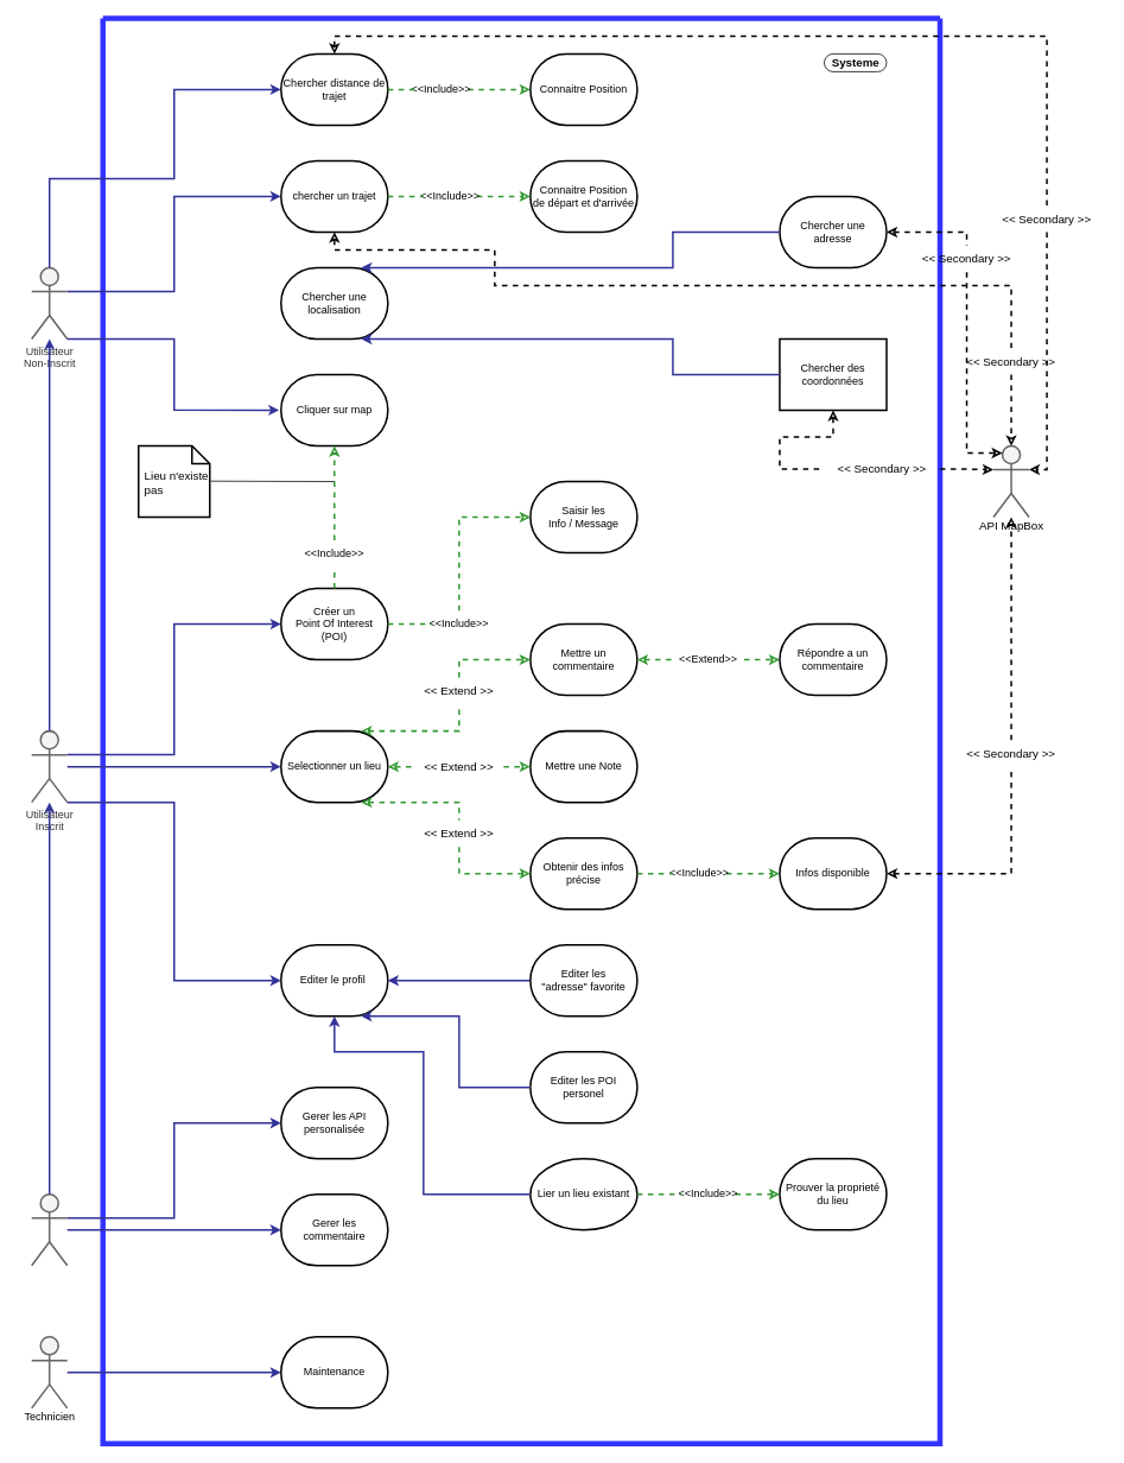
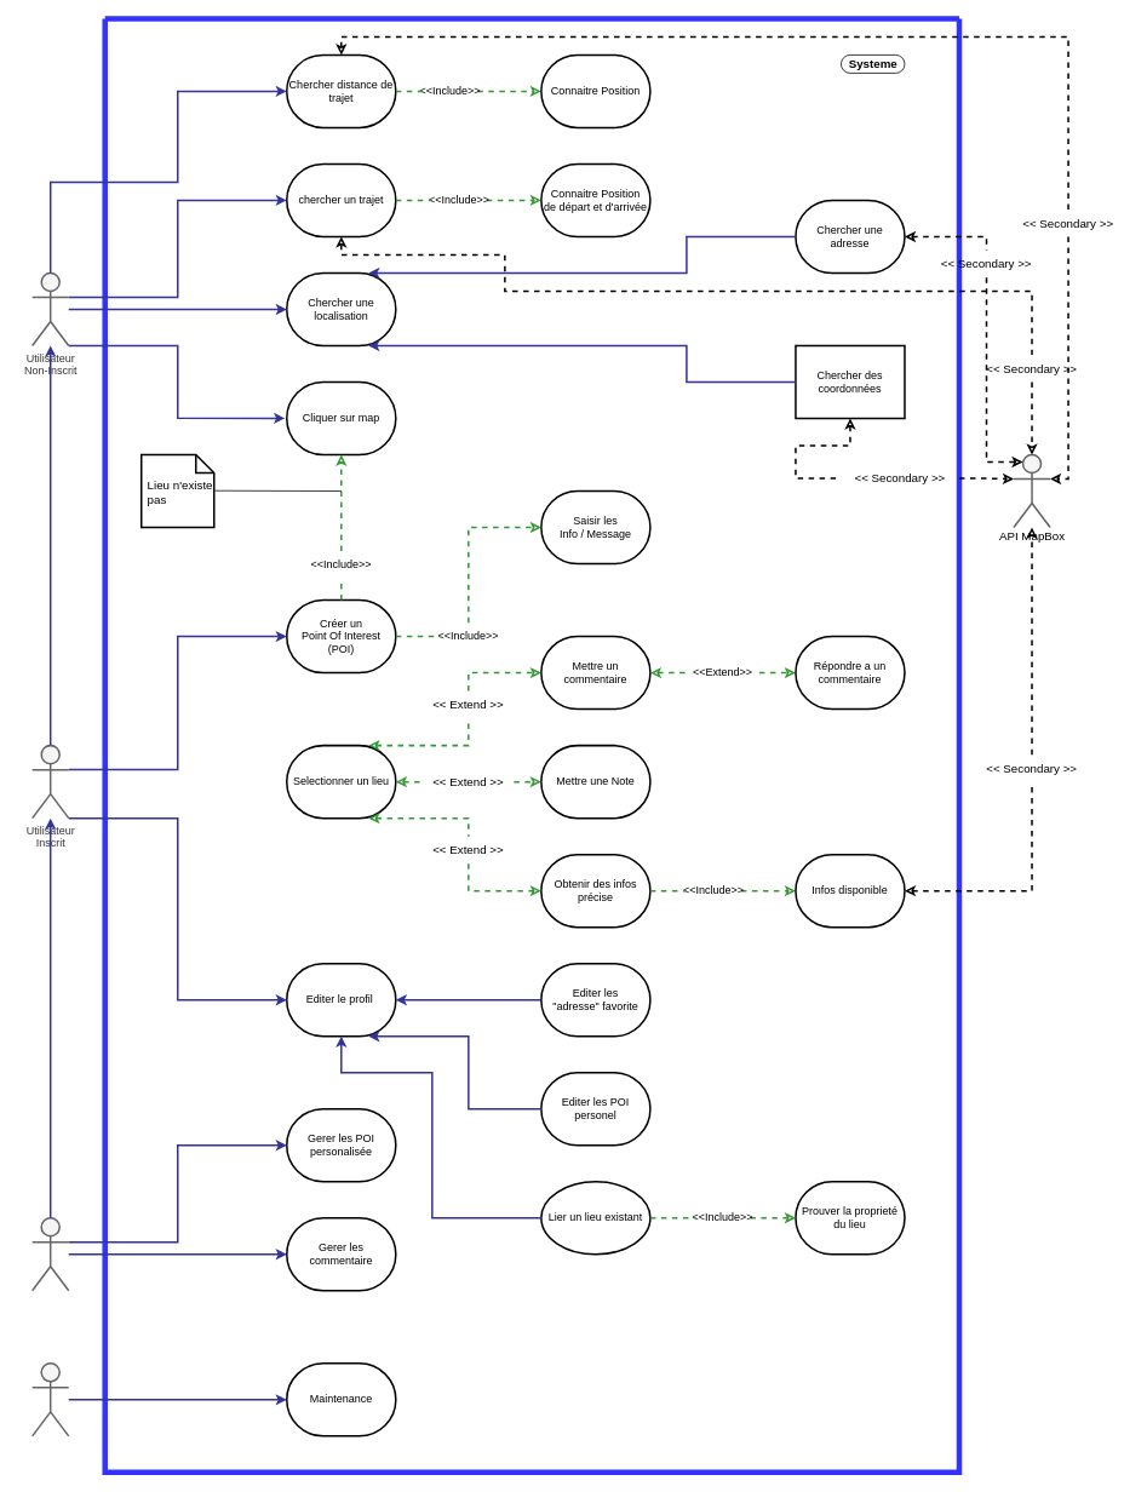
+ <mxCell id="21" value="" style="rounded=0;orthogonalLoop=1;jettySize=auto;html=1;strokeWidth=2;startArrow=none;endArrow=classic;edgeStyle=orthogonalEdgeStyle;startFill=0;endFill=1;fillColor=#dae8fc;strokeColor=#333399;entryX=0;entryY=0.5;entryDx=0;entryDy=0;" parent="1" source="18" target="14" edge="1"><mxGeometry relative="1" as="geometry"><mxPoint x="85" y="350" as="sourcePoint" /><mxPoint x="765" y="550" as="targetPoint" /><Array as="points" /></mxGeometry></mxCell>
- <mxCell id="51" value="" style="rounded=0;orthogonalLoop=1;jettySize=auto;html=1;strokeWidth=2;startArrow=none;endArrow=classic;edgeStyle=orthogonalEdgeStyle;startFill=0;endFill=1;fillColor=#dae8fc;strokeColor=#333399;sketch=0;entryX=0;entryY=0.5;entryDx=0;entryDy=0;" parent="1" source="19" target="6" edge="1"><mxGeometry relative="1" as="geometry"><mxPoint x="155" y="861" as="sourcePoint" /><mxPoint x="405" y="861" as="targetPoint" /><Array as="points" /></mxGeometry></mxCell>
- <mxCell id="70" value="Gerer les API personalisée" style="rounded=1;whiteSpace=wrap;html=1;sketch=0;arcSize=50;strokeWidth=2;perimeterSpacing=0;gradientColor=none;fillColor=default;glass=0;" parent="1" vertex="1"><mxGeometry x="315" y="1220" width="120" height="80" as="geometry" /></mxCell>
+ <mxCell id="70" value="Gerer les POI personalisée" style="rounded=1;whiteSpace=wrap;html=1;sketch=0;arcSize=50;strokeWidth=2;perimeterSpacing=0;gradientColor=none;fillColor=default;glass=0;" parent="1" vertex="1"><mxGeometry x="315" y="1220" width="120" height="80" as="geometry" /></mxCell>
- <mxCell id="73" value="Technicien" style="text;html=1;align=center;verticalAlign=middle;resizable=0;points=[];autosize=1;strokeColor=none;fillColor=none;" parent="1" vertex="1"><mxGeometry x="20" y="1580" width="70" height="20" as="geometry" /></mxCell>
